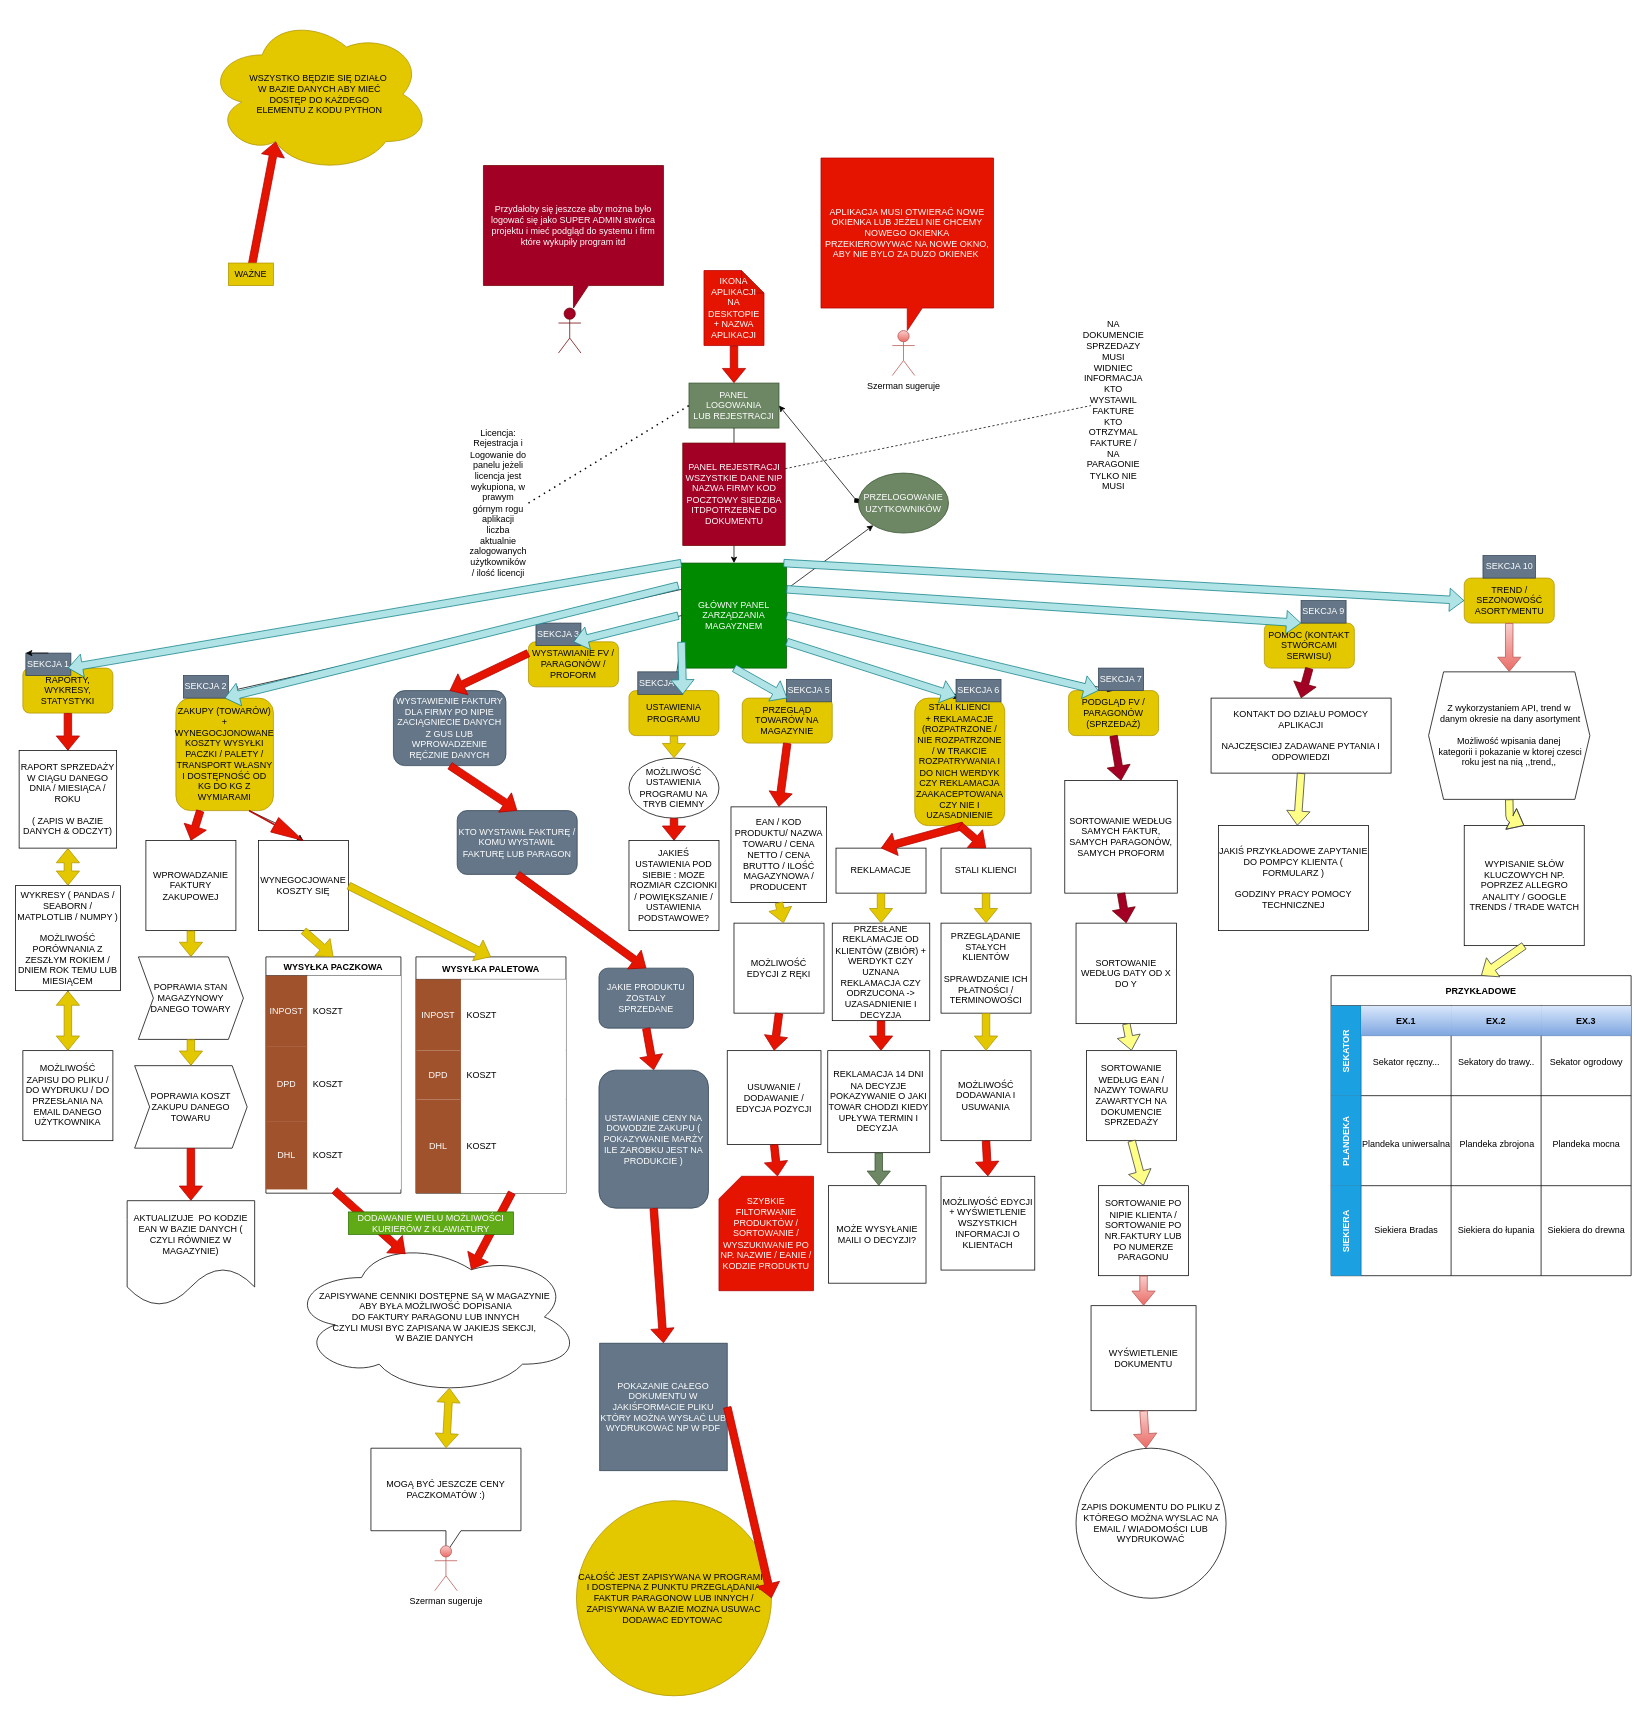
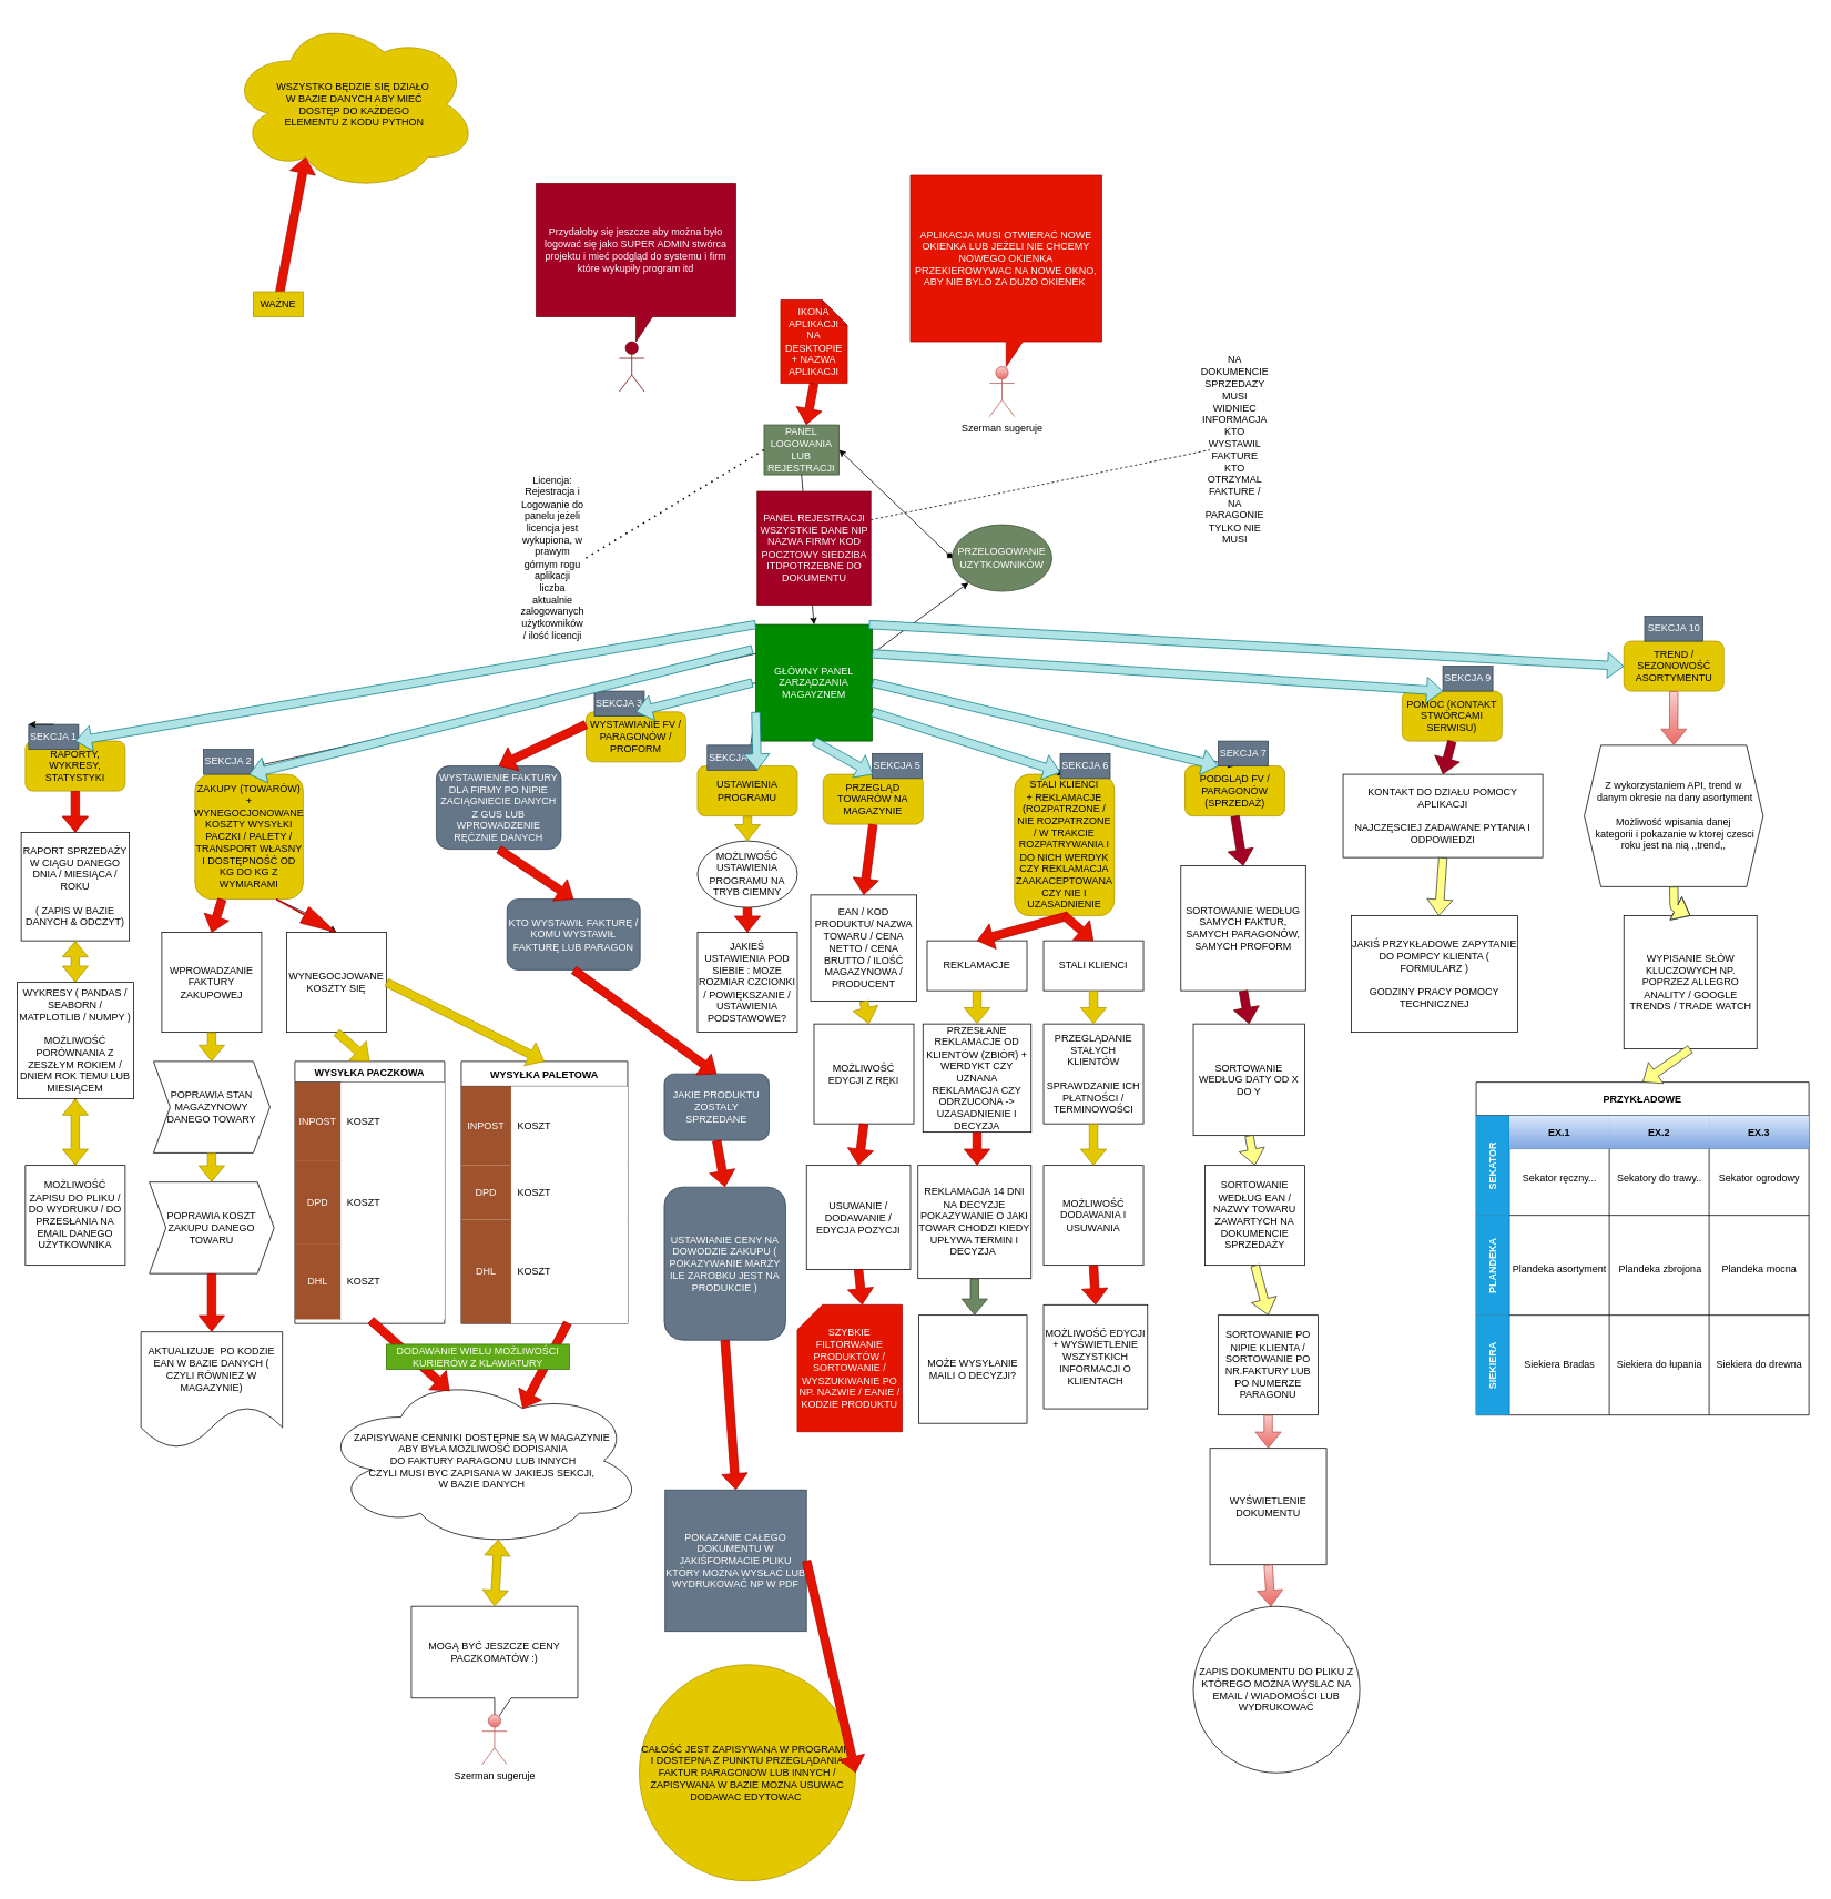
- <mxCell id="2" value="PANEL&lt;br&gt;LOGOWANIA&lt;br&gt;LUB REJESTRACJI&lt;br&gt;" style="rounded=0;whiteSpace=wrap;html=1;fillColor=#6d8764;fontColor=#ffffff;strokeColor=#3A5431;" parent="1" vertex="1"><mxGeometry x="918" y="510" width="120" height="60" as="geometry" /></mxCell>
+ <mxCell id="2" value="PANEL&lt;br&gt;LOGOWANIA&lt;br&gt;LUB REJESTRACJI&lt;br&gt;" style="rounded=0;whiteSpace=wrap;html=1;fillColor=#6d8764;fontColor=#ffffff;strokeColor=#3A5431;" parent="1" vertex="1"><mxGeometry x="918" y="510" width="90" height="60" as="geometry" /></mxCell>
- <mxCell id="114" value="Plandeka uniwersalna" style="text;html=1;align=center;verticalAlign=middle;resizable=0;points=[];autosize=1;strokeColor=none;fillColor=none;" parent="113" vertex="1"><mxGeometry x="-10" y="50" width="140" height="30" as="geometry" /></mxCell>
+ <mxCell id="114" value="Plandeka asortyment" style="text;html=1;align=center;verticalAlign=middle;resizable=0;points=[];autosize=1;strokeColor=none;fillColor=none;" parent="113" vertex="1"><mxGeometry x="-10" y="50" width="140" height="30" as="geometry" /></mxCell>
